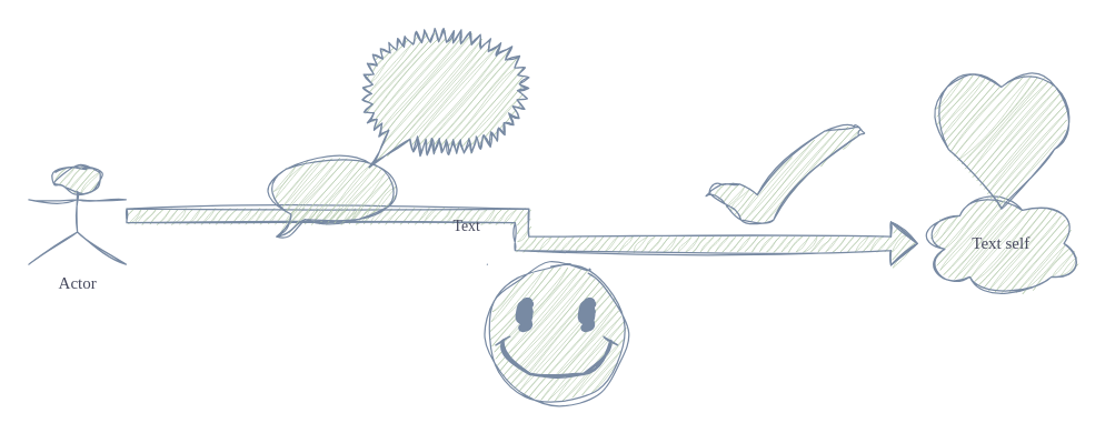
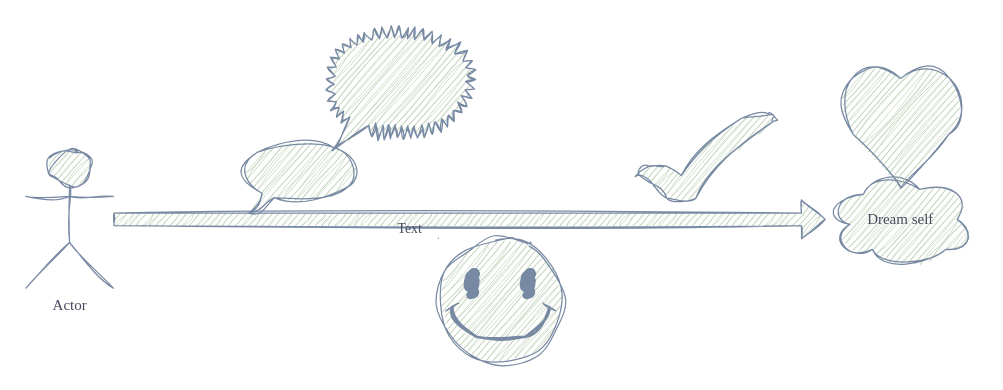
- <mxCell id="2" value="Actor" style="shape=umlActor;verticalLabelPosition=bottom;verticalAlign=top;html=1;outlineConnect=0;sketch=1;hachureGap=4;jiggle=2;curveFitting=1;fontFamily=Architects Daughter;fontSource=https%3A%2F%2Ffonts.googleapis.com%2Fcss%3Ffamily%3DArchitects%2BDaughter;fillColor=#B2C9AB;fontColor=#46495D;strokeColor=#788AA3;labelBackgroundColor=none;" vertex="1" parent="1"><mxGeometry x="20" y="120" width="70" height="70" as="geometry" /></mxCell>
+ <mxCell id="2" value="Actor" style="shape=umlActor;verticalLabelPosition=bottom;verticalAlign=top;html=1;outlineConnect=0;sketch=1;hachureGap=4;jiggle=2;curveFitting=1;fontFamily=Architects Daughter;fontSource=https%3A%2F%2Ffonts.googleapis.com%2Fcss%3Ffamily%3DArchitects%2BDaughter;fillColor=#B2C9AB;fontColor=#46495D;strokeColor=#788AA3;labelBackgroundColor=none;" vertex="1" parent="1"><mxGeometry x="20" y="120" width="70" height="110" as="geometry" /></mxCell>
- <mxCell id="3" value="Text self" style="ellipse;shape=cloud;whiteSpace=wrap;html=1;sketch=1;hachureGap=4;jiggle=2;curveFitting=1;fontFamily=Architects Daughter;fontSource=https%3A%2F%2Ffonts.googleapis.com%2Fcss%3Ffamily%3DArchitects%2BDaughter;labelBackgroundColor=none;fillColor=#B2C9AB;strokeColor=#788AA3;fontColor=#46495D;" vertex="1" parent="1"><mxGeometry x="660" y="135" width="120" height="80" as="geometry" /></mxCell>
+ <mxCell id="3" value="Dream self" style="ellipse;shape=cloud;whiteSpace=wrap;html=1;sketch=1;hachureGap=4;jiggle=2;curveFitting=1;fontFamily=Architects Daughter;fontSource=https%3A%2F%2Ffonts.googleapis.com%2Fcss%3Ffamily%3DArchitects%2BDaughter;labelBackgroundColor=none;fillColor=#B2C9AB;strokeColor=#788AA3;fontColor=#46495D;" vertex="1" parent="1"><mxGeometry x="660" y="135" width="120" height="80" as="geometry" /></mxCell>
